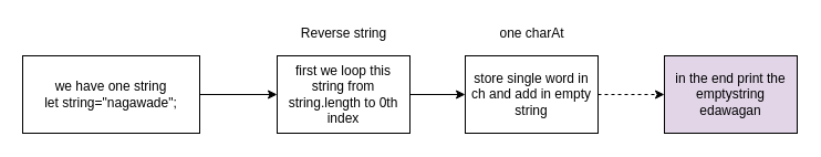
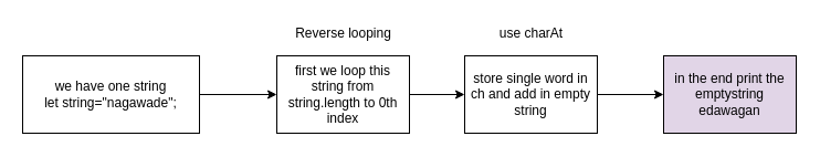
- <mxCell id="6" value="Reverse string" style="text;html=1;align=center;verticalAlign=middle;resizable=0;points=[];autosize=1;" vertex="1" parent="1"><mxGeometry x="260" y="20" width="100" height="20" as="geometry" /></mxCell>
+ <mxCell id="6" value="Reverse looping" style="text;html=1;align=center;verticalAlign=middle;resizable=0;points=[];autosize=1;" vertex="1" parent="1"><mxGeometry x="260" y="20" width="100" height="20" as="geometry" /></mxCell>
- <mxCell id="9" value="one charAt" style="text;html=1;align=center;verticalAlign=middle;resizable=0;points=[];autosize=1;" vertex="1" parent="1"><mxGeometry x="445" y="20" width="70" height="20" as="geometry" /></mxCell>
+ <mxCell id="9" value="use charAt" style="text;html=1;align=center;verticalAlign=middle;resizable=0;points=[];autosize=1;" vertex="1" parent="1"><mxGeometry x="445" y="20" width="70" height="20" as="geometry" /></mxCell>
- <mxCell id="7" style="edgeStyle=orthogonalEdgeStyle;rounded=0;orthogonalLoop=1;jettySize=auto;html=1;entryX=0;entryY=0.5;entryDx=0;entryDy=0;dashed=1;" edge="1" parent="1" source="8" target="10"><mxGeometry relative="1" as="geometry" /></mxCell>
+ <mxCell id="7" style="edgeStyle=orthogonalEdgeStyle;rounded=0;orthogonalLoop=1;jettySize=auto;html=1;entryX=0;entryY=0.5;entryDx=0;entryDy=0;" edge="1" parent="1" source="8" target="10"><mxGeometry relative="1" as="geometry" /></mxCell>
